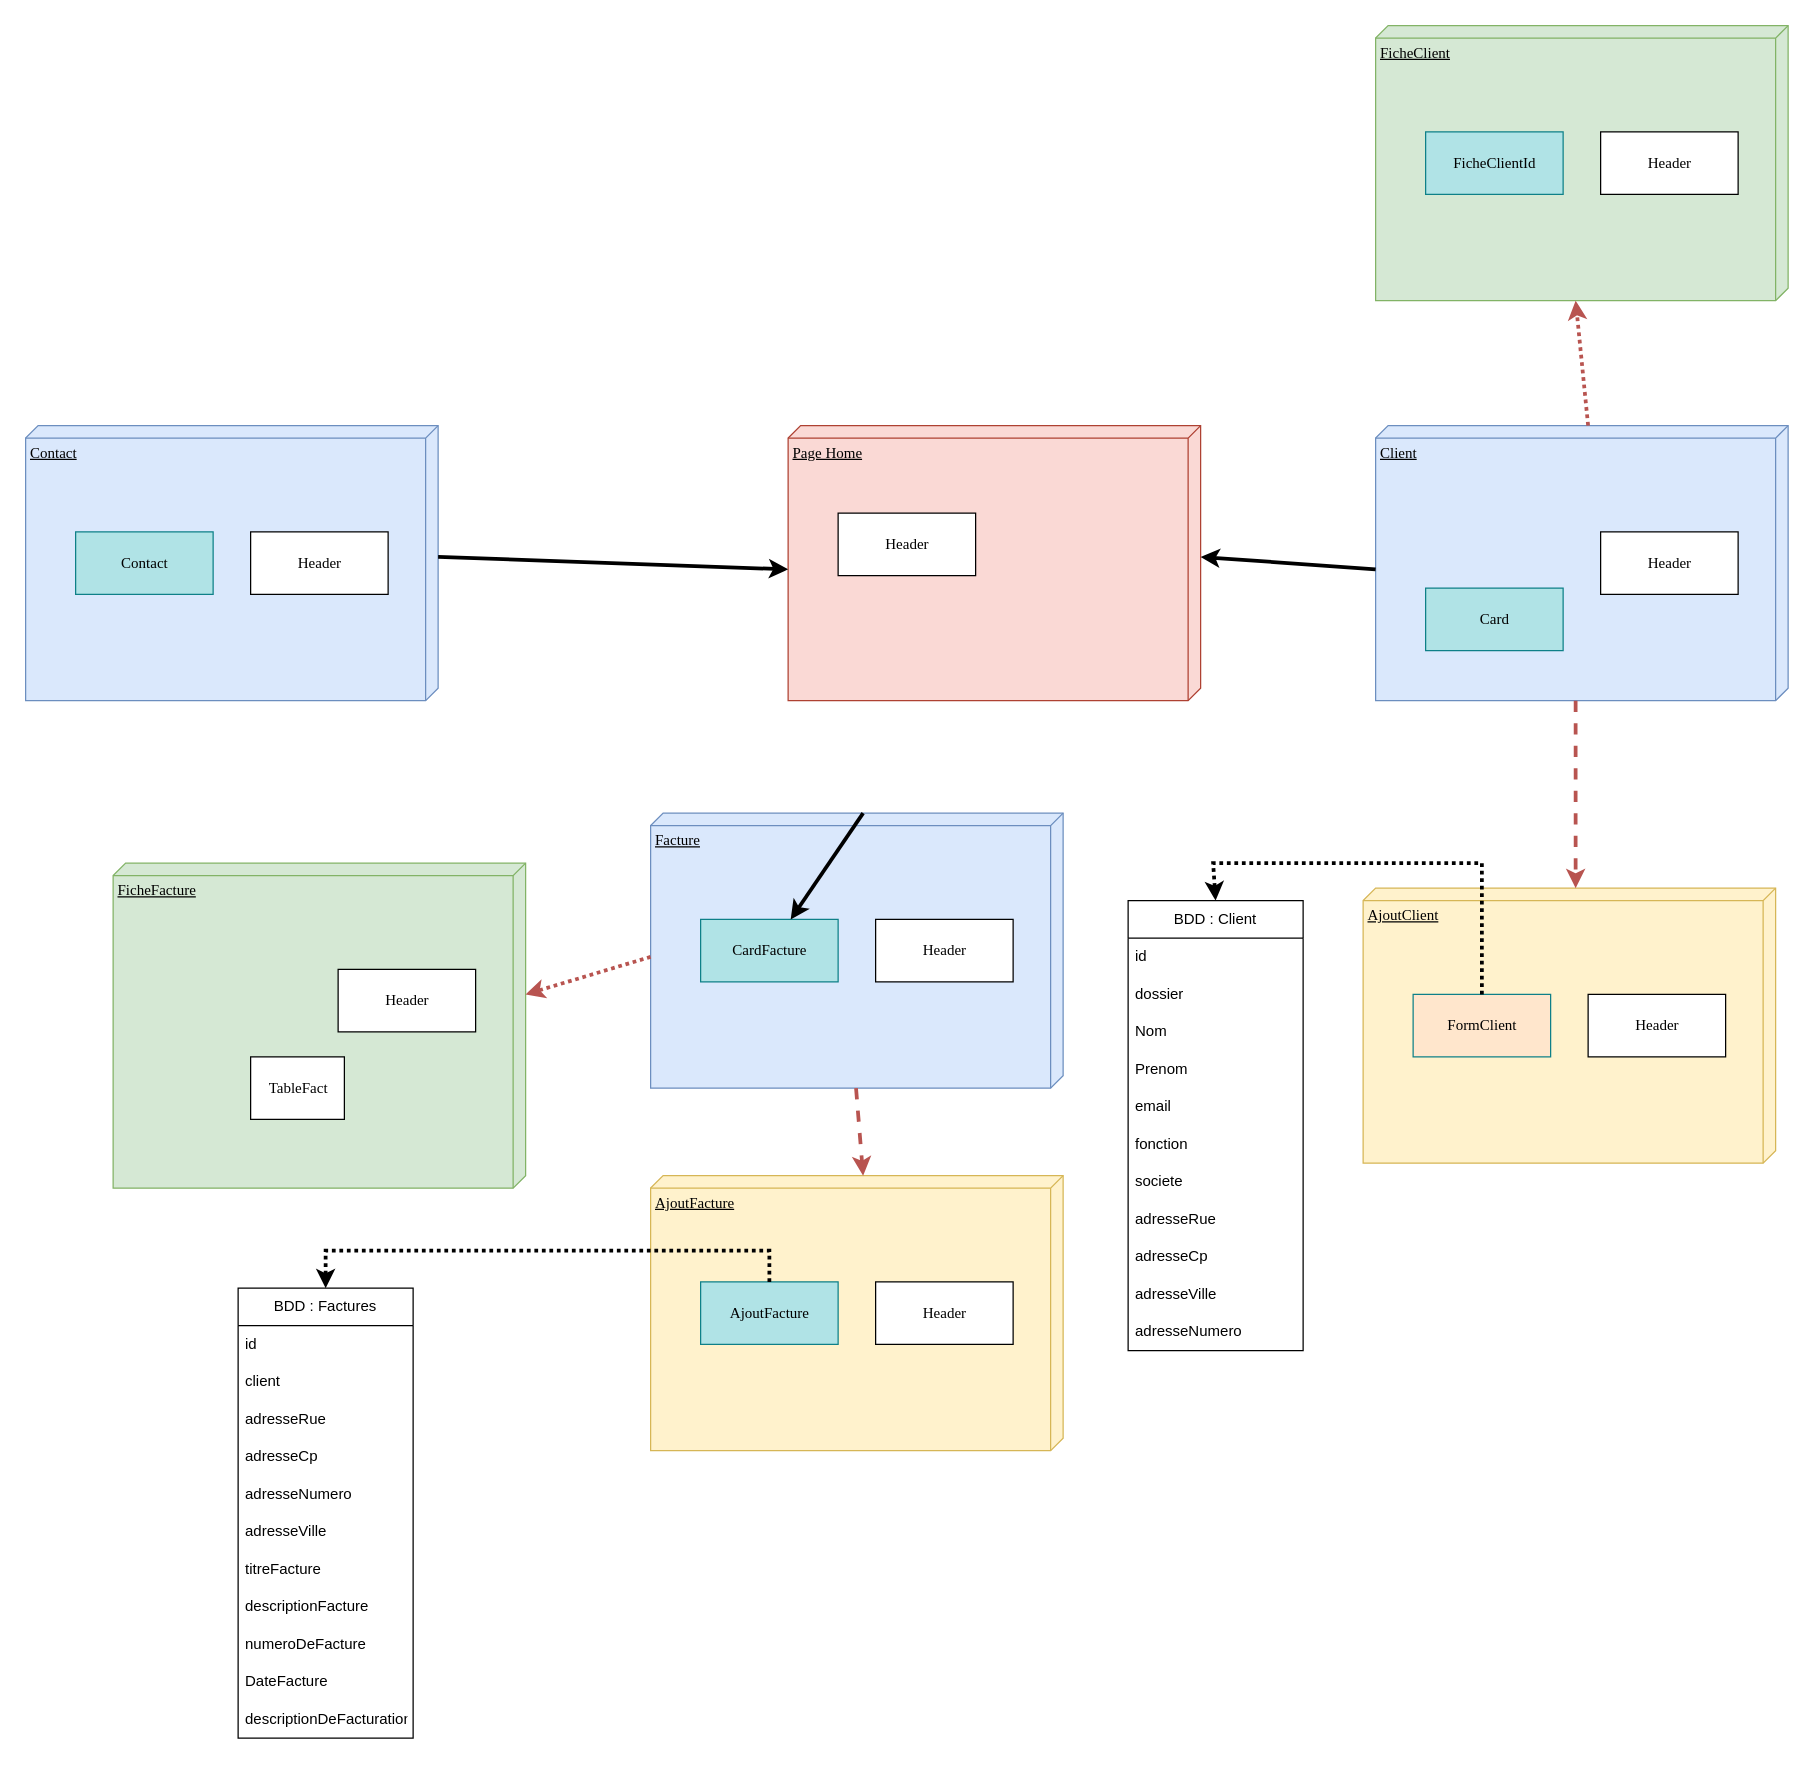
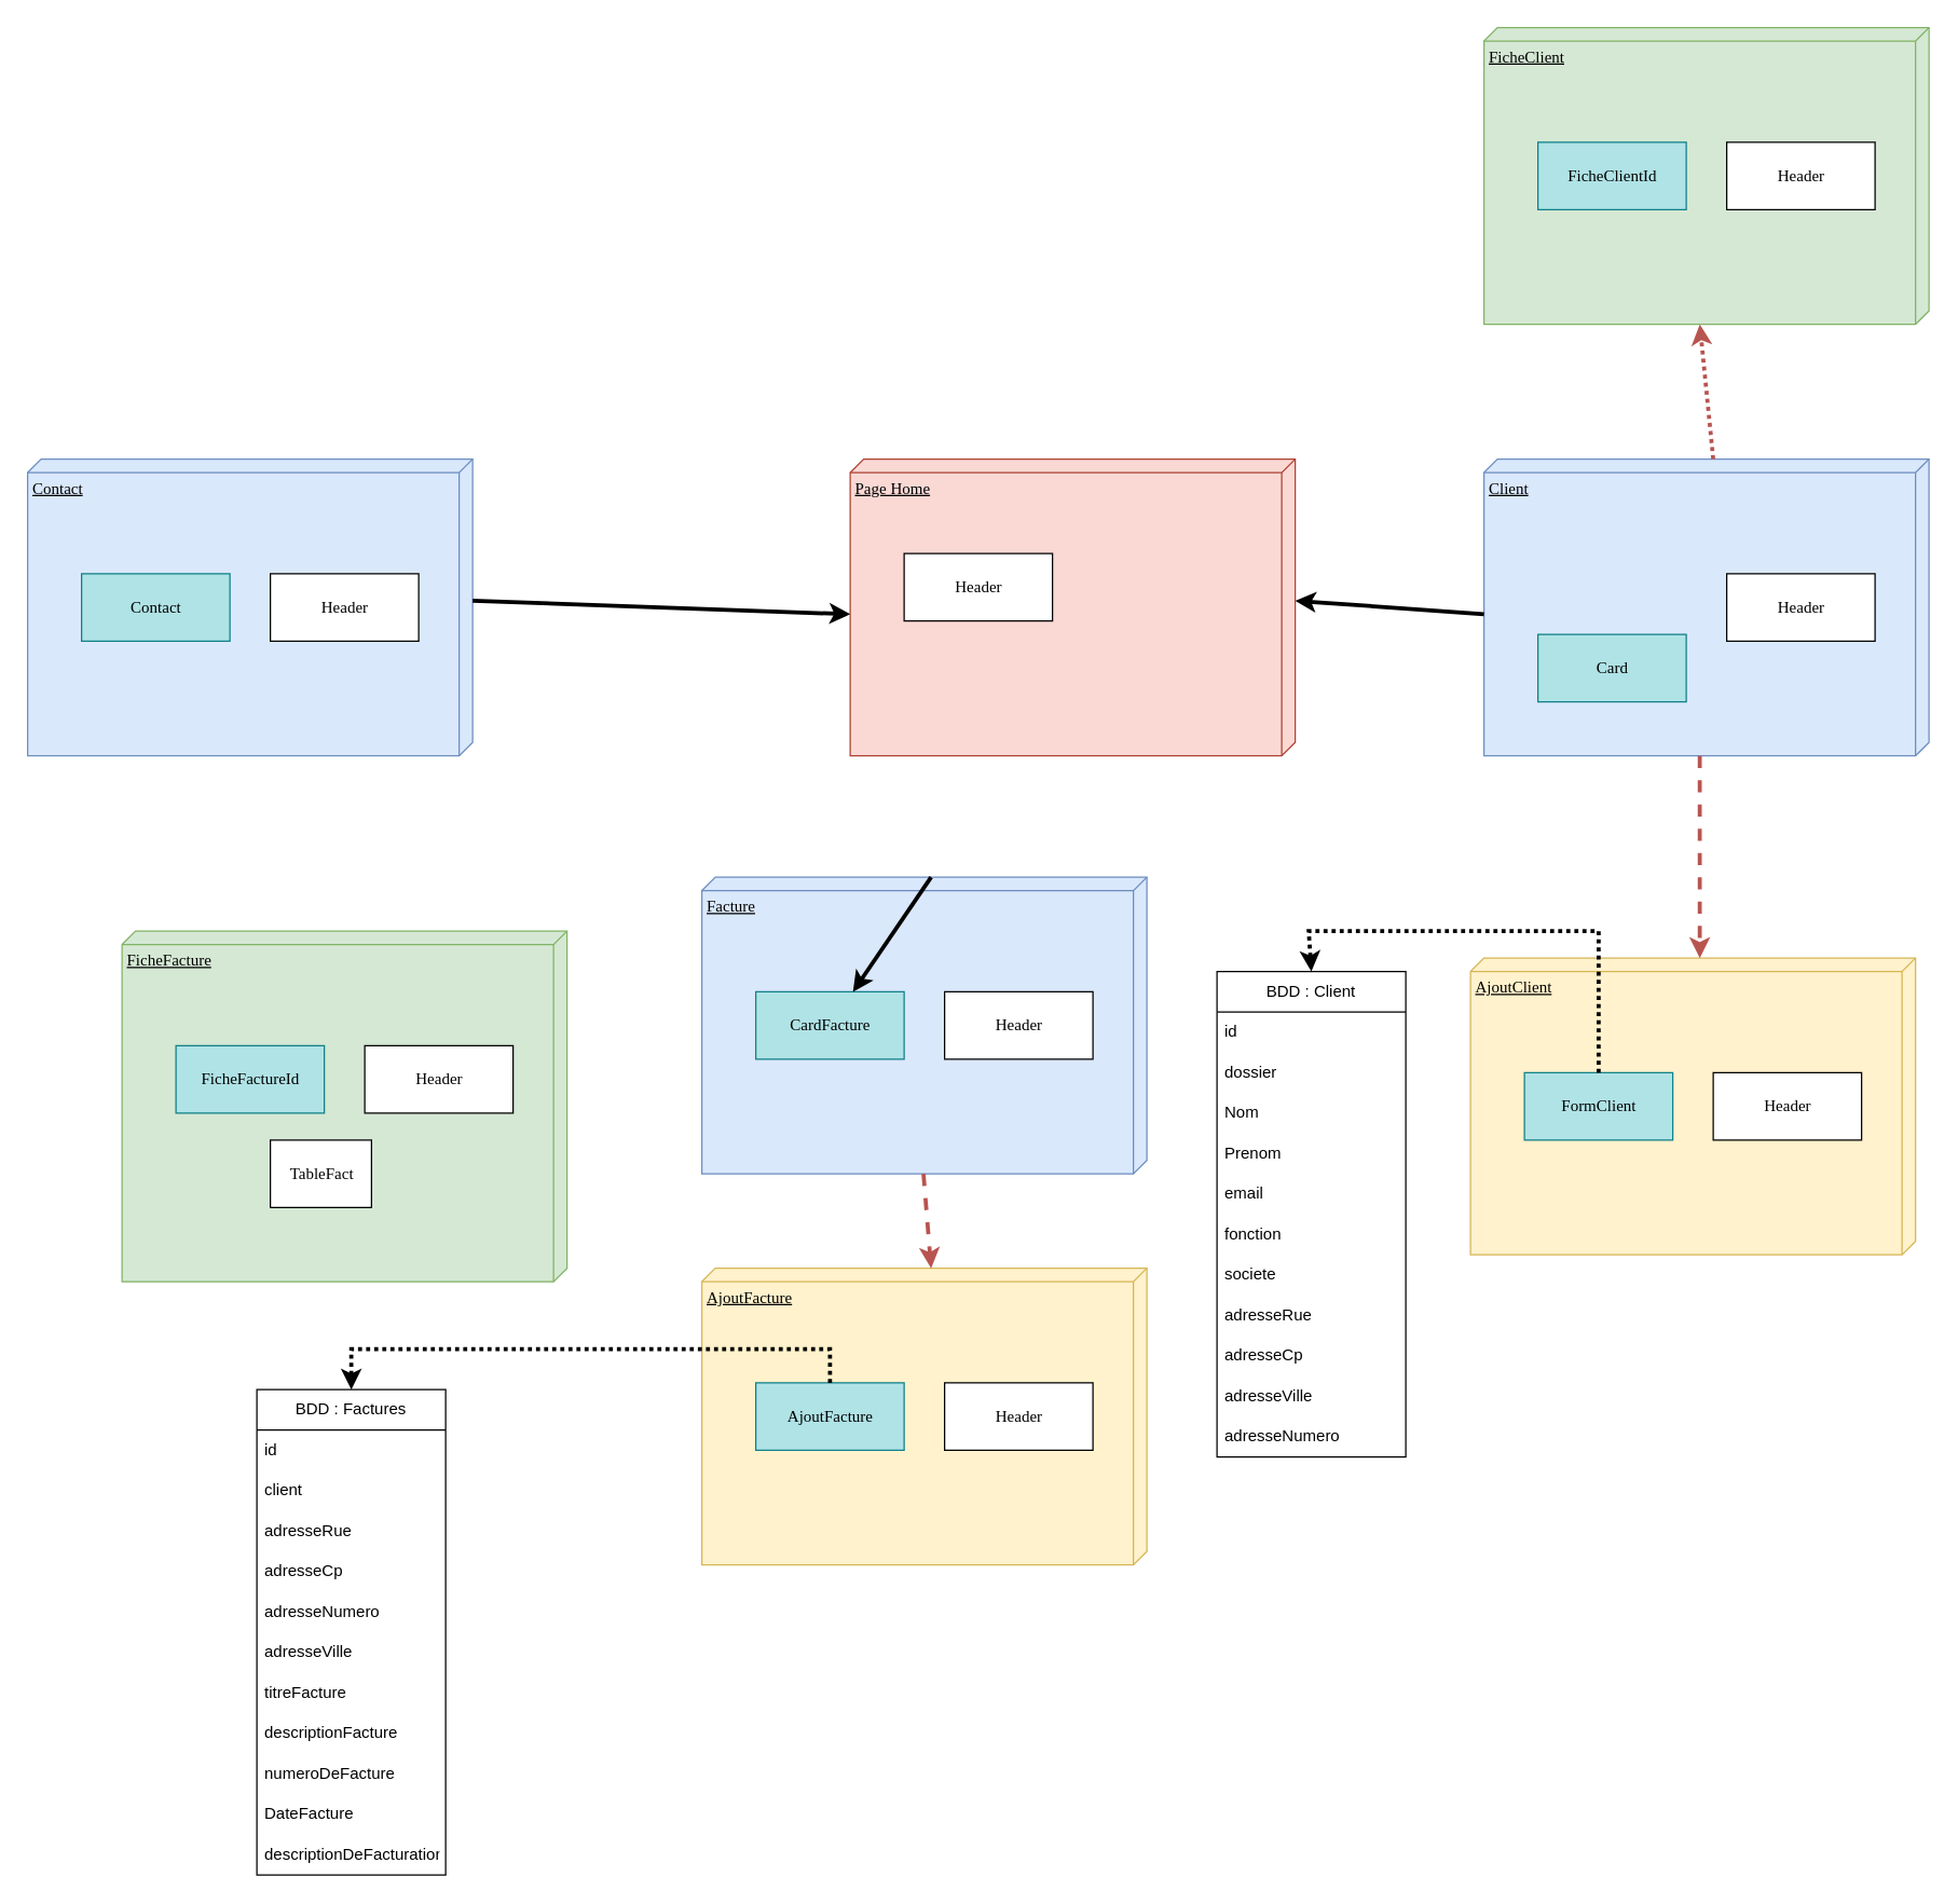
- <mxCell id="30" value="" style="endArrow=classic;html=1;rounded=0;exitX=0;exitY=0;exitDx=115;exitDy=330;exitPerimeter=0;entryX=0;entryY=0;entryDx=105;entryDy=0;entryPerimeter=0;dashed=1;strokeWidth=3;fillColor=#f8cecc;strokeColor=#b85450;dashPattern=1 1;" parent="1" source="11" target="27" edge="1"><mxGeometry width="50" height="50" relative="1" as="geometry"><mxPoint x="260" y="1010" as="sourcePoint" /><mxPoint x="280" y="1090" as="targetPoint" /></mxGeometry></mxCell>
+ <mxCell id="29" value="FicheFactureId" style="html=1;rounded=0;shadow=0;comic=0;labelBackgroundColor=none;strokeWidth=1;fontFamily=Verdana;fontSize=12;align=center;fillColor=#b0e3e6;strokeColor=#0e8088;" parent="1" vertex="1"><mxGeometry x="130" y="775" width="110" height="50" as="geometry" /></mxCell>
- <mxCell id="10" value="FormClient" style="html=1;rounded=0;shadow=0;comic=0;labelBackgroundColor=none;strokeWidth=1;fontFamily=Verdana;fontSize=12;align=center;fillColor=#ffe6cc;strokeColor=#0e8088;" parent="1" vertex="1"><mxGeometry x="1130" y="795" width="110" height="50" as="geometry" /></mxCell>
+ <mxCell id="10" value="FormClient" style="html=1;rounded=0;shadow=0;comic=0;labelBackgroundColor=none;strokeWidth=1;fontFamily=Verdana;fontSize=12;align=center;fillColor=#b0e3e6;strokeColor=#0e8088;" parent="1" vertex="1"><mxGeometry x="1130" y="795" width="110" height="50" as="geometry" /></mxCell>
